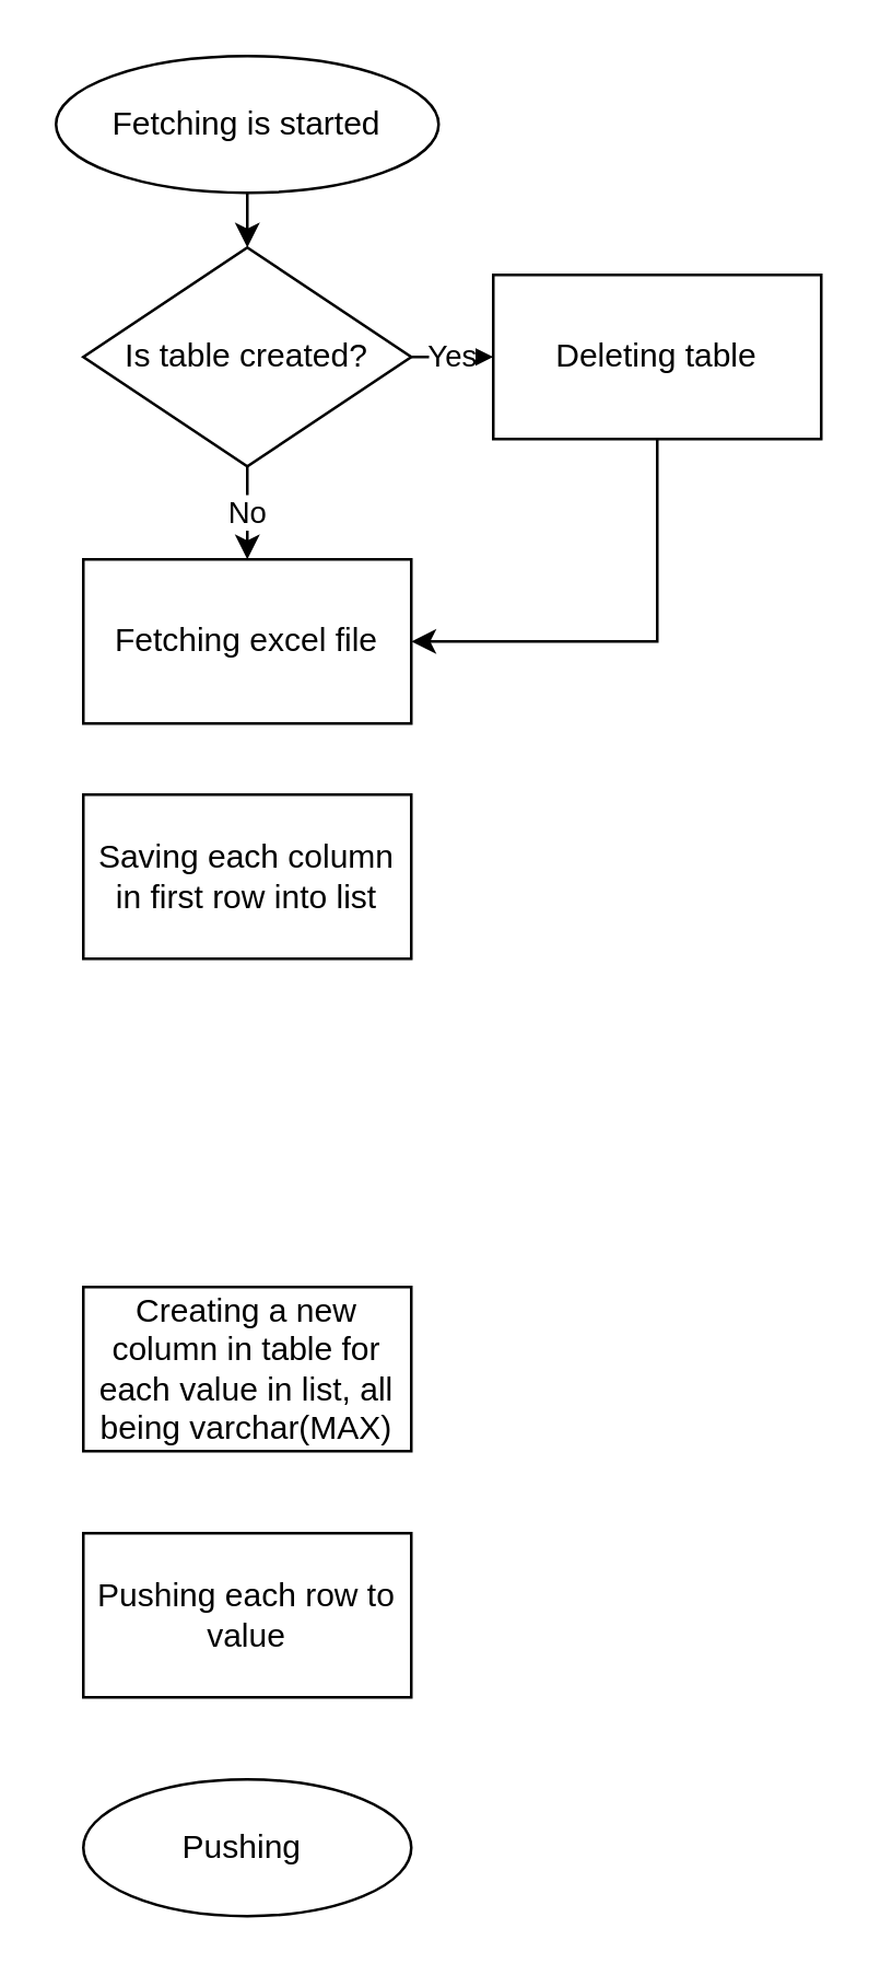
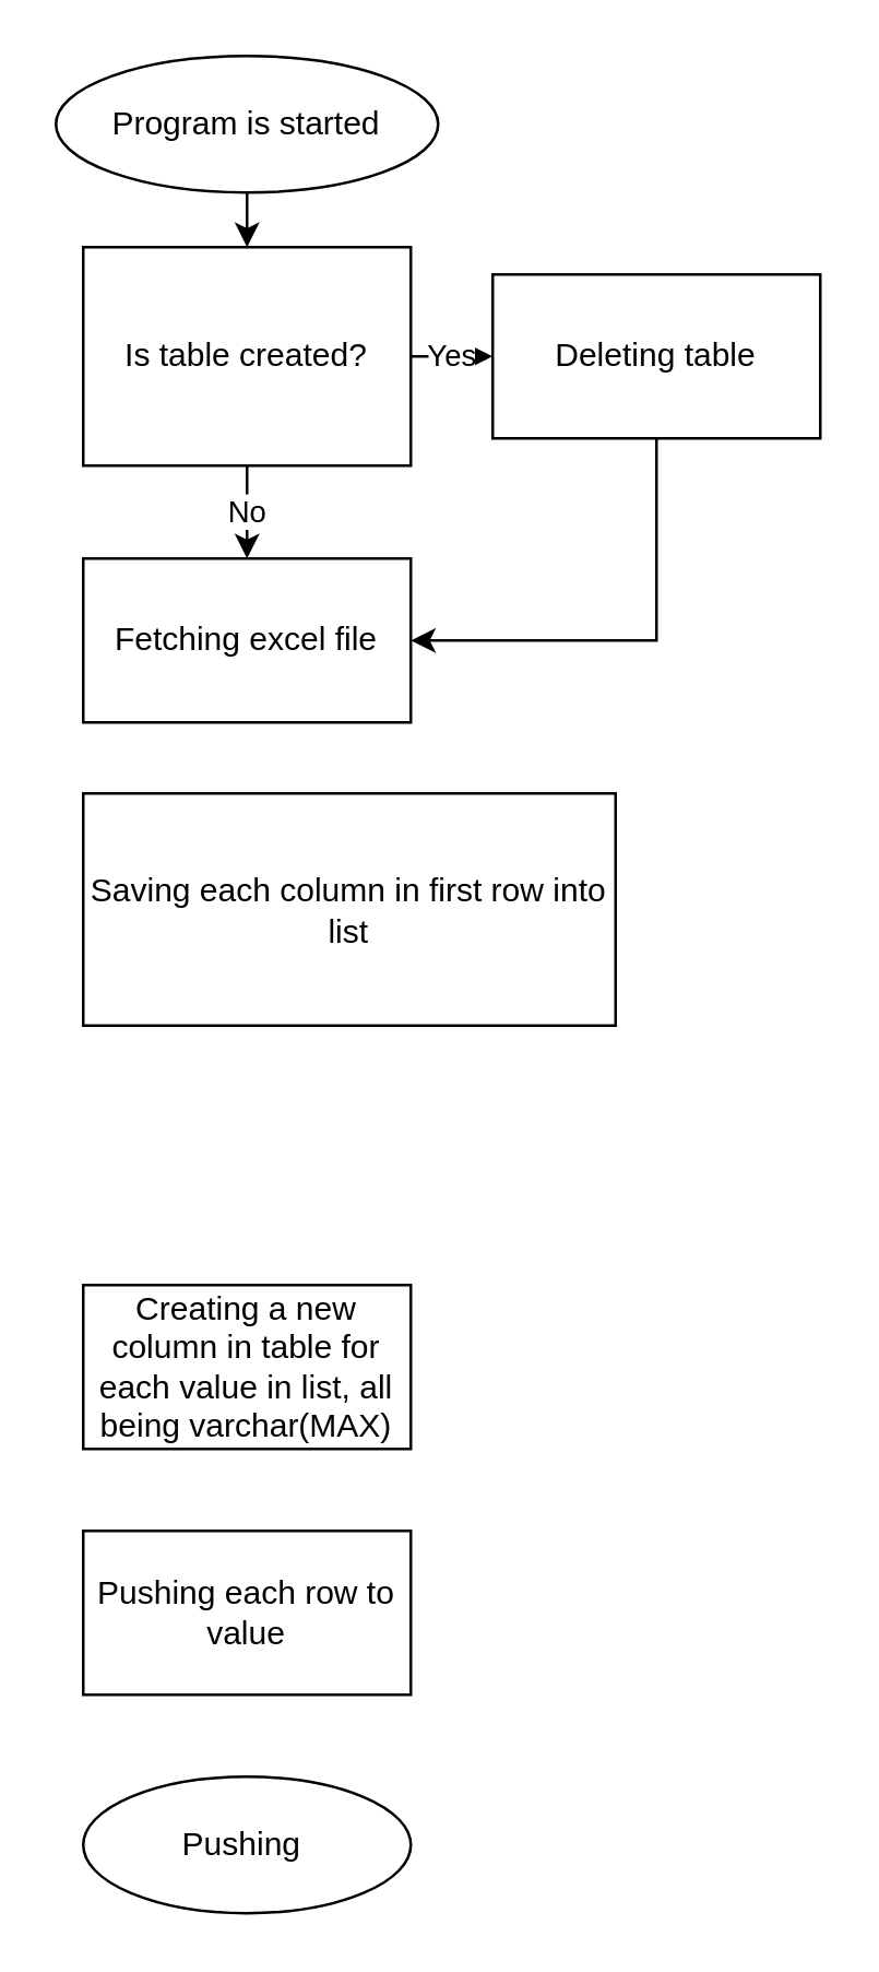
- <mxCell id="3" value="Fetching is started" style="ellipse;whiteSpace=wrap;html=1;" vertex="1" parent="1"><mxGeometry x="20" y="20" width="140" height="50" as="geometry" /></mxCell>
+ <mxCell id="3" value="Program is started" style="ellipse;whiteSpace=wrap;html=1;" vertex="1" parent="1"><mxGeometry x="20" y="20" width="140" height="50" as="geometry" /></mxCell>
- <mxCell id="6" value="Is table created?" style="rhombus;whiteSpace=wrap;html=1;" vertex="1" parent="1"><mxGeometry x="30" y="90" width="120" height="80" as="geometry" /></mxCell>
+ <mxCell id="6" value="Is table created?" style="whiteSpace=wrap;html=1;rounded=0;" vertex="1" parent="1"><mxGeometry x="30" y="90" width="120" height="80" as="geometry" /></mxCell>
- <mxCell id="10" value="Saving each column in first row into list" style="rounded=0;whiteSpace=wrap;html=1;" vertex="1" parent="1"><mxGeometry x="30" y="290" width="120" height="60" as="geometry" /></mxCell>
+ <mxCell id="10" value="Saving each column in first row into list" style="rounded=0;whiteSpace=wrap;html=1;" vertex="1" parent="1"><mxGeometry x="30" y="290" width="195" height="85" as="geometry" /></mxCell>
